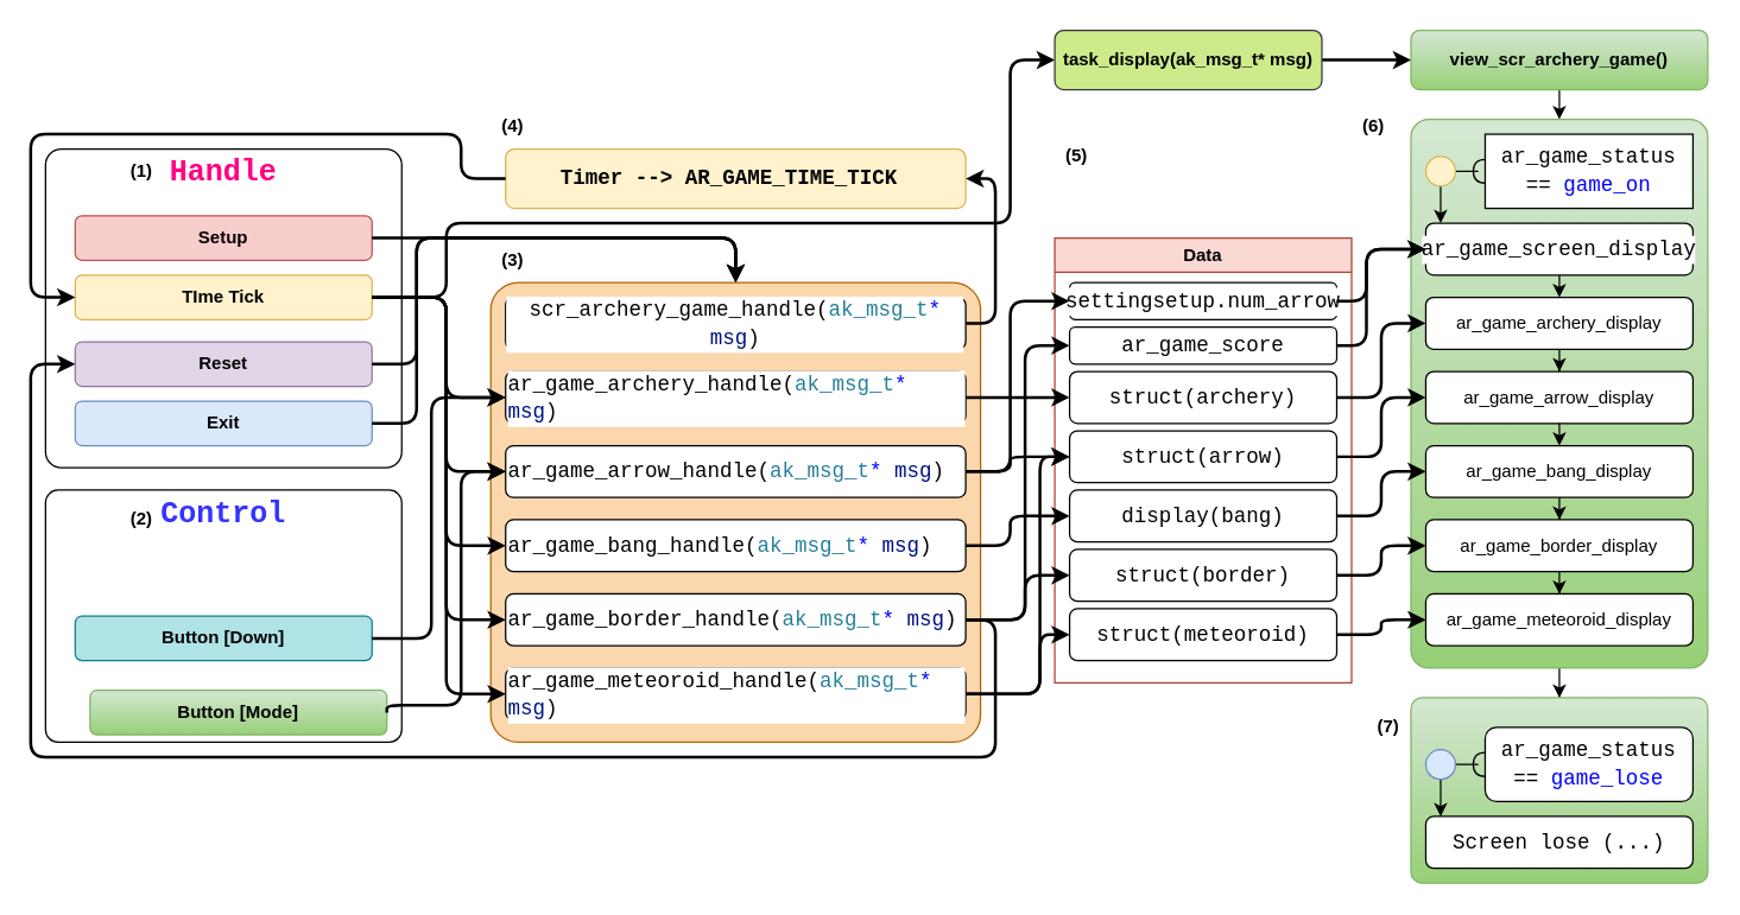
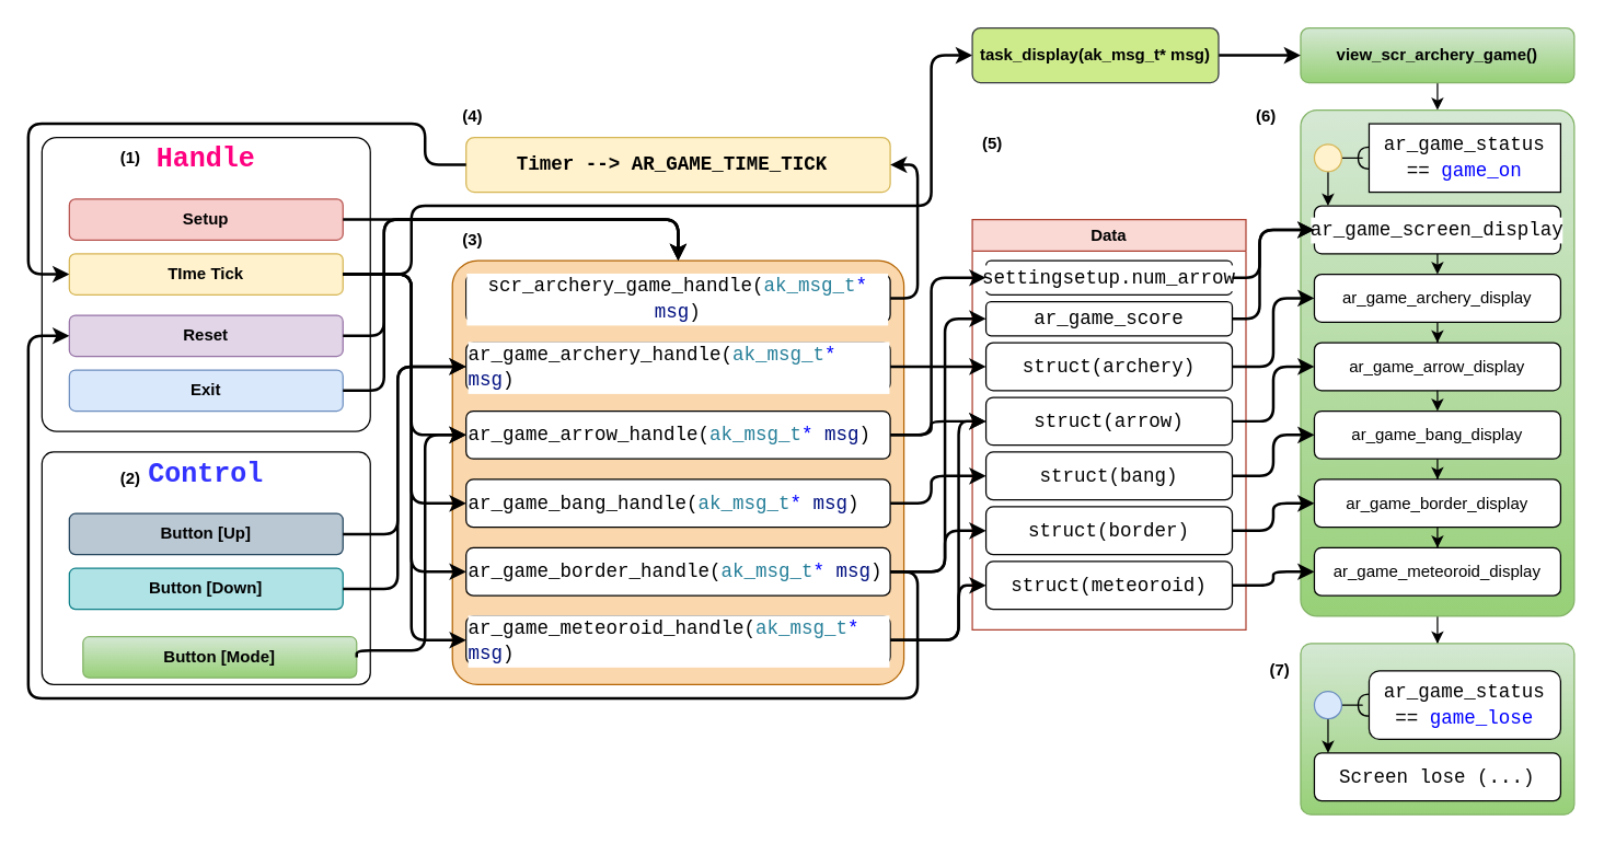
- <mxCell id="50" value="" style="edgeStyle=orthogonalEdgeStyle;orthogonalLoop=1;jettySize=auto;html=1;entryX=0;entryY=0.5;entryDx=0;entryDy=0;strokeWidth=2;shadow=0;exitX=1;exitY=0.5;exitDx=0;exitDy=0;rounded=1;" parent="1" source="44" target="6" edge="1"><mxGeometry relative="1" as="geometry"><Array as="points"><mxPoint x="300" y="200" /><mxPoint x="300" y="268" /></Array></mxGeometry></mxCell>
- <mxCell id="37" value="&lt;div style=&quot;background-color: rgb(255, 255, 255); font-family: Consolas, &amp;quot;Courier New&amp;quot;, monospace; font-size: 14px; line-height: 19px;&quot;&gt;&lt;div style=&quot;line-height: 19px;&quot;&gt;display(bang)&lt;/div&gt;&lt;/div&gt;" style="rounded=1;whiteSpace=wrap;html=1;" parent="32" vertex="1"><mxGeometry x="10" y="170" width="180" height="35" as="geometry" /></mxCell>
+ <mxCell id="37" value="&lt;div style=&quot;background-color: rgb(255, 255, 255); font-family: Consolas, &amp;quot;Courier New&amp;quot;, monospace; font-size: 14px; line-height: 19px;&quot;&gt;&lt;div style=&quot;line-height: 19px;&quot;&gt;struct(bang)&lt;/div&gt;&lt;/div&gt;" style="rounded=1;whiteSpace=wrap;html=1;" parent="32" vertex="1"><mxGeometry x="10" y="170" width="180" height="35" as="geometry" /></mxCell>
+ <mxCell id="47" value="Button [Up]" style="rounded=1;whiteSpace=wrap;html=1;fillColor=#bac8d3;strokeColor=#23445d;fontStyle=1" parent="1" vertex="1"><mxGeometry x="50" y="375" width="200" height="30" as="geometry" /></mxCell>
+ <mxCell id="65" value="" style="edgeStyle=orthogonalEdgeStyle;orthogonalLoop=1;jettySize=auto;html=1;entryX=0;entryY=0.5;entryDx=0;entryDy=0;strokeWidth=2;shadow=0;exitX=1;exitY=0.5;exitDx=0;exitDy=0;rounded=1;" parent="1" source="47" target="6" edge="1"><mxGeometry relative="1" as="geometry"><mxPoint x="240" y="529" as="sourcePoint" /><mxPoint x="310" y="489" as="targetPoint" /><Array as="points"><mxPoint x="290" y="390" /><mxPoint x="290" y="268" /></Array></mxGeometry></mxCell>
